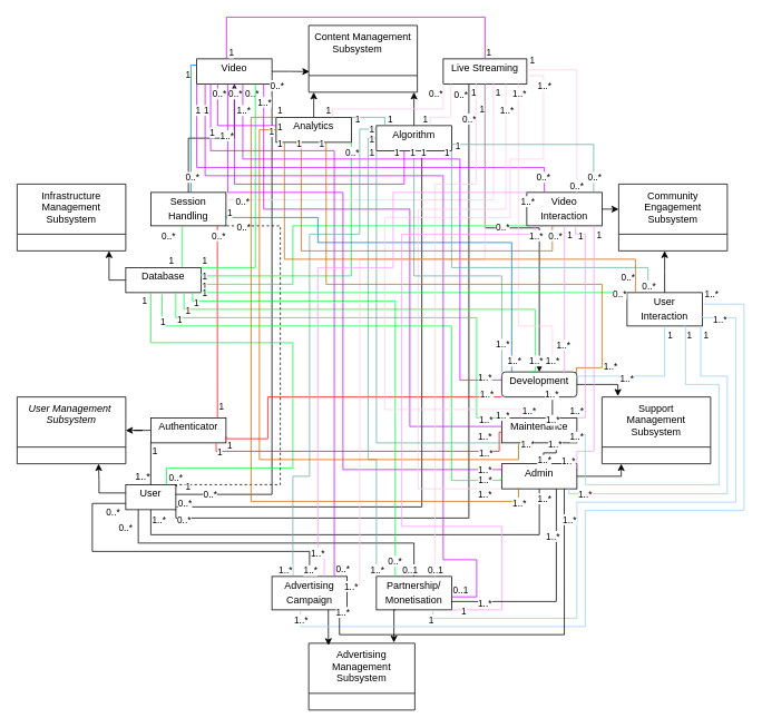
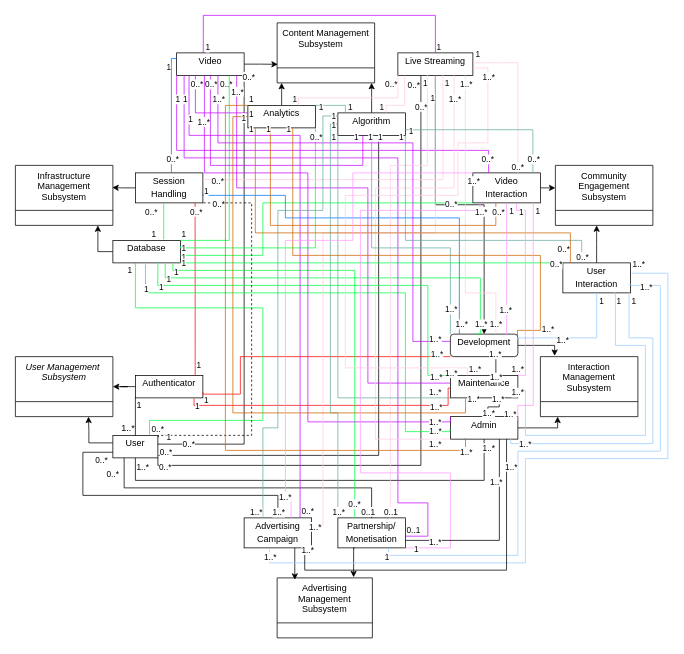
- <mxCell id="33" style="edgeStyle=orthogonalEdgeStyle;rounded=0;orthogonalLoop=1;jettySize=auto;html=1;" edge="1" parent="1" source="14" target="15"><mxGeometry relative="1" as="geometry" /></mxCell>
+ <mxCell id="33" style="edgeStyle=orthogonalEdgeStyle;rounded=0;orthogonalLoop=1;jettySize=auto;html=1;entryX=0.994;entryY=0.368;entryDx=0;entryDy=0;entryPerimeter=0;" edge="1" parent="1" source="14" target="5"><mxGeometry relative="1" as="geometry" /></mxCell>
- <mxCell id="6" value="Support&#10;Management&#10;Subsystem" style="swimlane;fontStyle=0;align=center;verticalAlign=top;childLayout=stackLayout;horizontal=1;startSize=60;horizontalStack=0;resizeParent=1;resizeLast=0;collapsible=1;marginBottom=0;rounded=0;shadow=0;strokeWidth=1;" vertex="1" parent="1"><mxGeometry x="720" y="475" width="130" height="80" as="geometry"><mxRectangle x="130" y="380" width="160" height="26" as="alternateBounds" /></mxGeometry></mxCell>
+ <mxCell id="6" value="Interaction&#10;Management&#10;Subsystem" style="swimlane;fontStyle=0;align=center;verticalAlign=top;childLayout=stackLayout;horizontal=1;startSize=60;horizontalStack=0;resizeParent=1;resizeLast=0;collapsible=1;marginBottom=0;rounded=0;shadow=0;strokeWidth=1;" vertex="1" parent="1"><mxGeometry x="720" y="475" width="130" height="80" as="geometry"><mxRectangle x="130" y="380" width="160" height="26" as="alternateBounds" /></mxGeometry></mxCell>
